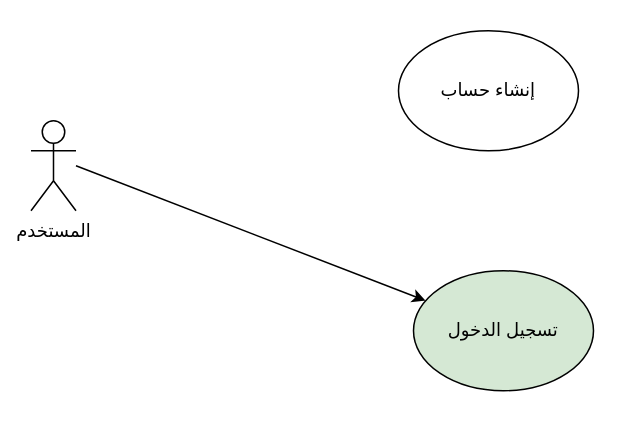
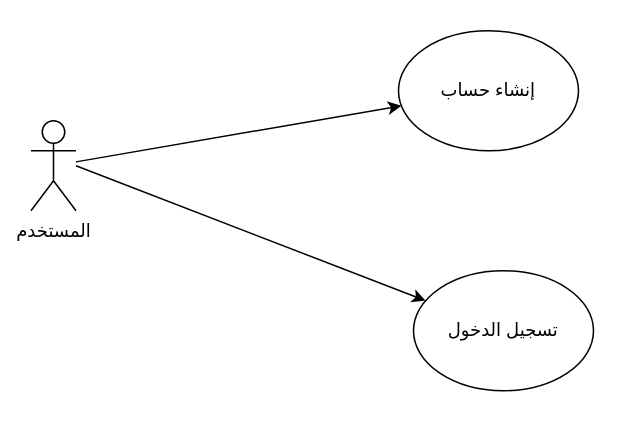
+ <mxCell id="2" style="rounded=0;orthogonalLoop=1;jettySize=auto;html=1;" edge="1" parent="1" source="3" target="4"><mxGeometry relative="1" as="geometry" /></mxCell>
- <mxCell id="6" value="تسجيل الدخول" style="ellipse;whiteSpace=wrap;html=1;fillColor=#d5e8d4;" vertex="1" parent="1"><mxGeometry x="275" y="180" width="120" height="80" as="geometry" /></mxCell>
+ <mxCell id="6" value="تسجيل الدخول" style="ellipse;whiteSpace=wrap;html=1;" vertex="1" parent="1"><mxGeometry x="275" y="180" width="120" height="80" as="geometry" /></mxCell>
